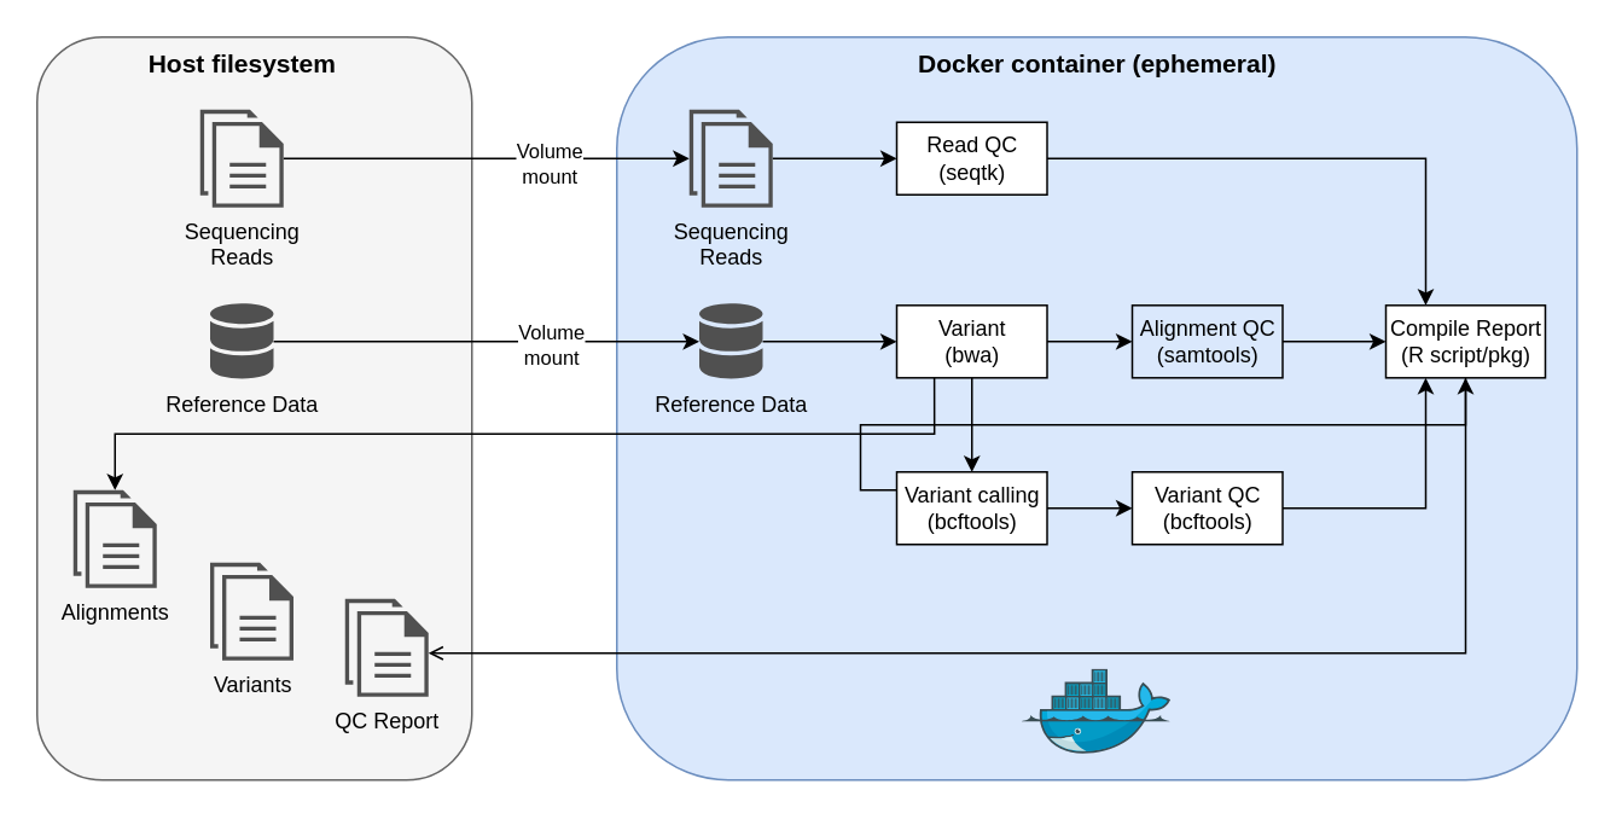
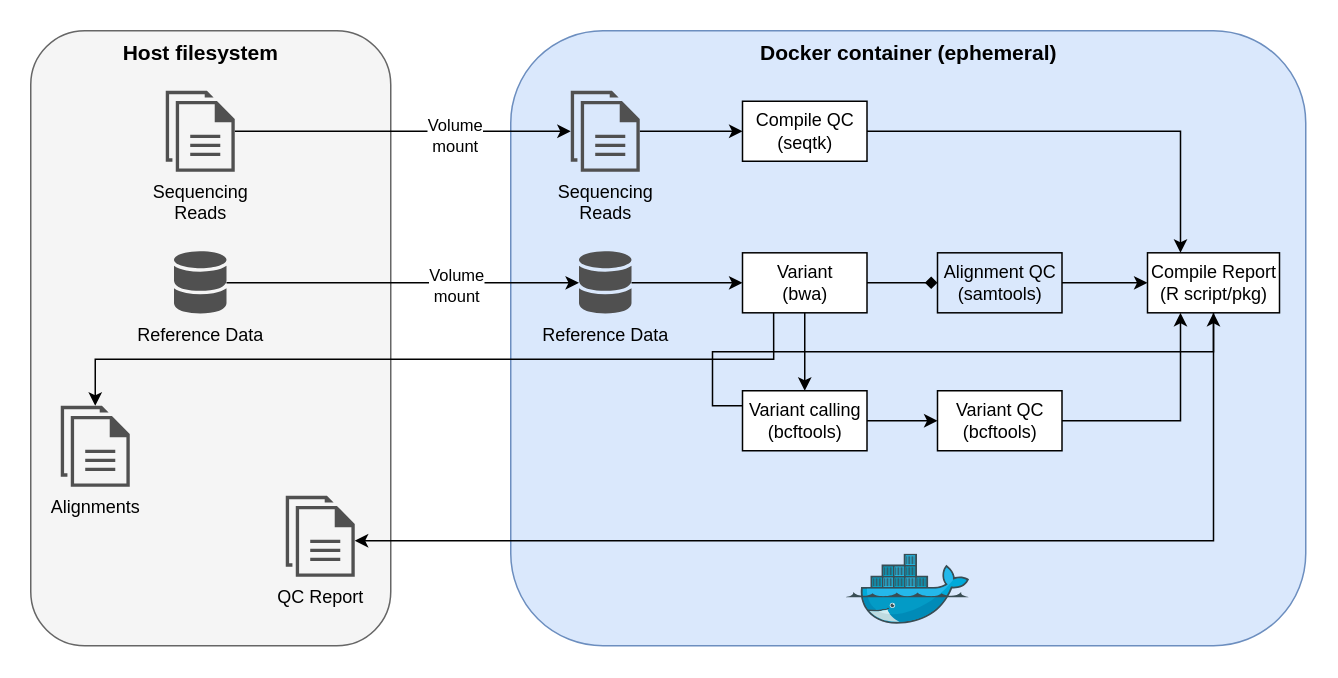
- <mxCell id="15" value="Read QC&lt;br&gt;(seqtk)" style="rounded=0;whiteSpace=wrap;html=1;" vertex="1" parent="1"><mxGeometry x="494.5" y="67" width="83" height="40" as="geometry" /></mxCell>
+ <mxCell id="15" value="Compile QC&lt;br&gt;(seqtk)" style="rounded=0;whiteSpace=wrap;html=1;" vertex="1" parent="1"><mxGeometry x="494.5" y="67" width="83" height="40" as="geometry" /></mxCell>
- <mxCell id="16" value="" style="edgeStyle=orthogonalEdgeStyle;rounded=0;orthogonalLoop=1;jettySize=auto;html=1;" edge="1" parent="1" source="19" target="24"><mxGeometry relative="1" as="geometry" /></mxCell>
+ <mxCell id="16" value="" style="edgeStyle=orthogonalEdgeStyle;rounded=0;orthogonalLoop=1;jettySize=auto;html=1;endArrow=diamond;" edge="1" parent="1" source="19" target="24"><mxGeometry relative="1" as="geometry" /></mxCell>
- <mxCell id="30" value="Variants" style="sketch=0;pointerEvents=1;shadow=0;dashed=0;html=1;strokeColor=none;fillColor=#505050;labelPosition=center;verticalLabelPosition=bottom;verticalAlign=top;outlineConnect=0;align=center;shape=mxgraph.office.concepts.documents;" vertex="1" parent="1"><mxGeometry x="115.5" y="310" width="46" height="54" as="geometry" /></mxCell>
- <mxCell id="27" style="edgeStyle=orthogonalEdgeStyle;rounded=0;orthogonalLoop=1;jettySize=auto;html=1;exitX=0.5;exitY=1;exitDx=0;exitDy=0;endArrow=open;" edge="1" parent="1" source="28" target="31"><mxGeometry relative="1" as="geometry"><Array as="points"><mxPoint x="809" y="360" /></Array></mxGeometry></mxCell>
+ <mxCell id="27" style="edgeStyle=orthogonalEdgeStyle;rounded=0;orthogonalLoop=1;jettySize=auto;html=1;exitX=0.5;exitY=1;exitDx=0;exitDy=0;" edge="1" parent="1" source="28" target="31"><mxGeometry relative="1" as="geometry"><Array as="points"><mxPoint x="809" y="360" /></Array></mxGeometry></mxCell>
